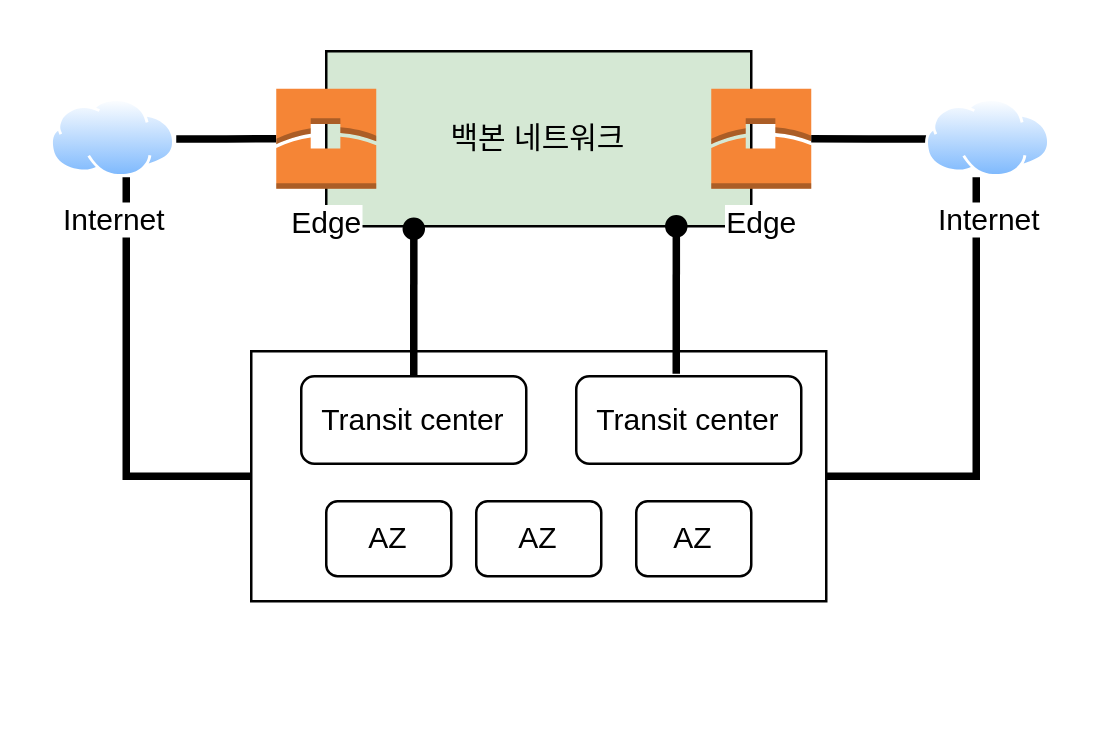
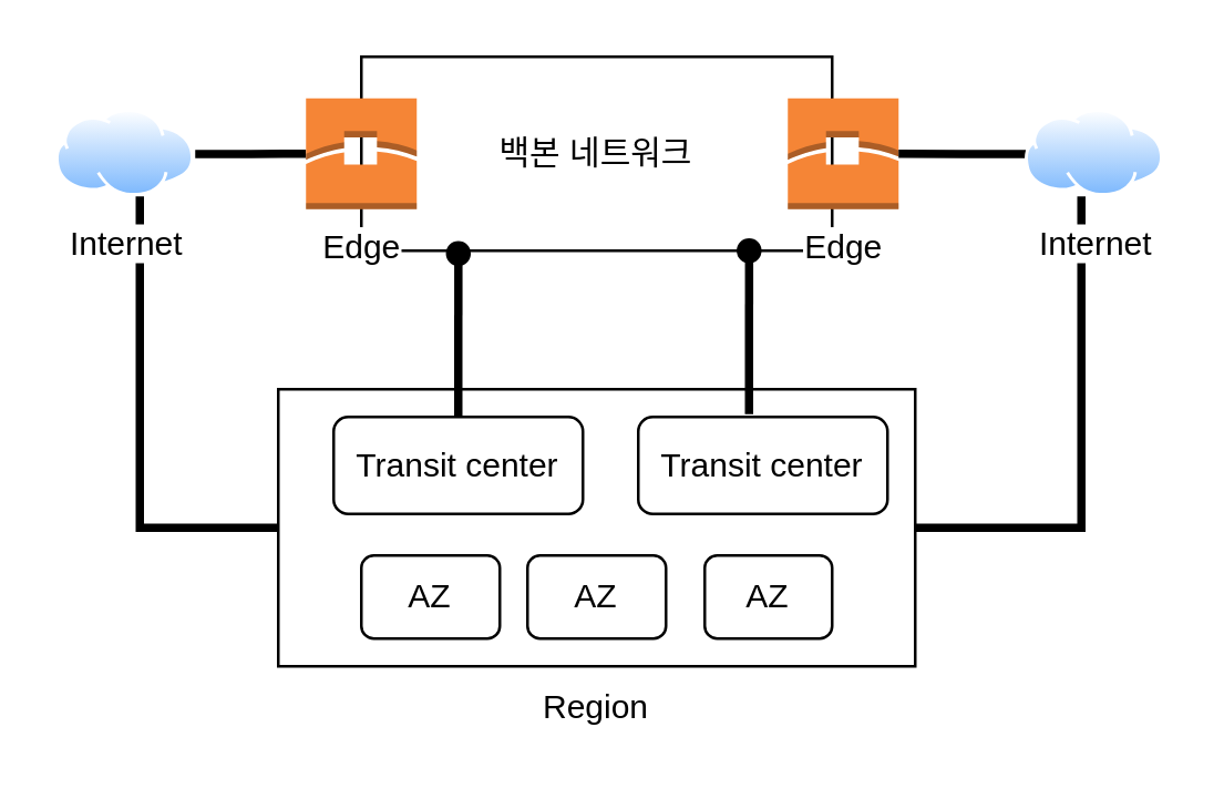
- <mxCell id="5" value="백본 네트워크" style="rounded=0;whiteSpace=wrap;html=1;fillColor=#d5e8d4;" vertex="1" parent="1"><mxGeometry x="130" y="20" width="170" height="70" as="geometry" /></mxCell>
+ <mxCell id="5" value="백본 네트워크" style="rounded=0;whiteSpace=wrap;html=1;" vertex="1" parent="1"><mxGeometry x="130" y="20" width="170" height="70" as="geometry" /></mxCell>
+ <mxCell id="18" value="Region" style="text;html=1;strokeColor=none;fillColor=none;align=center;verticalAlign=middle;whiteSpace=wrap;rounded=0;labelBackgroundColor=default;" vertex="1" parent="1"><mxGeometry x="185" y="240" width="60" height="30" as="geometry" /></mxCell>
